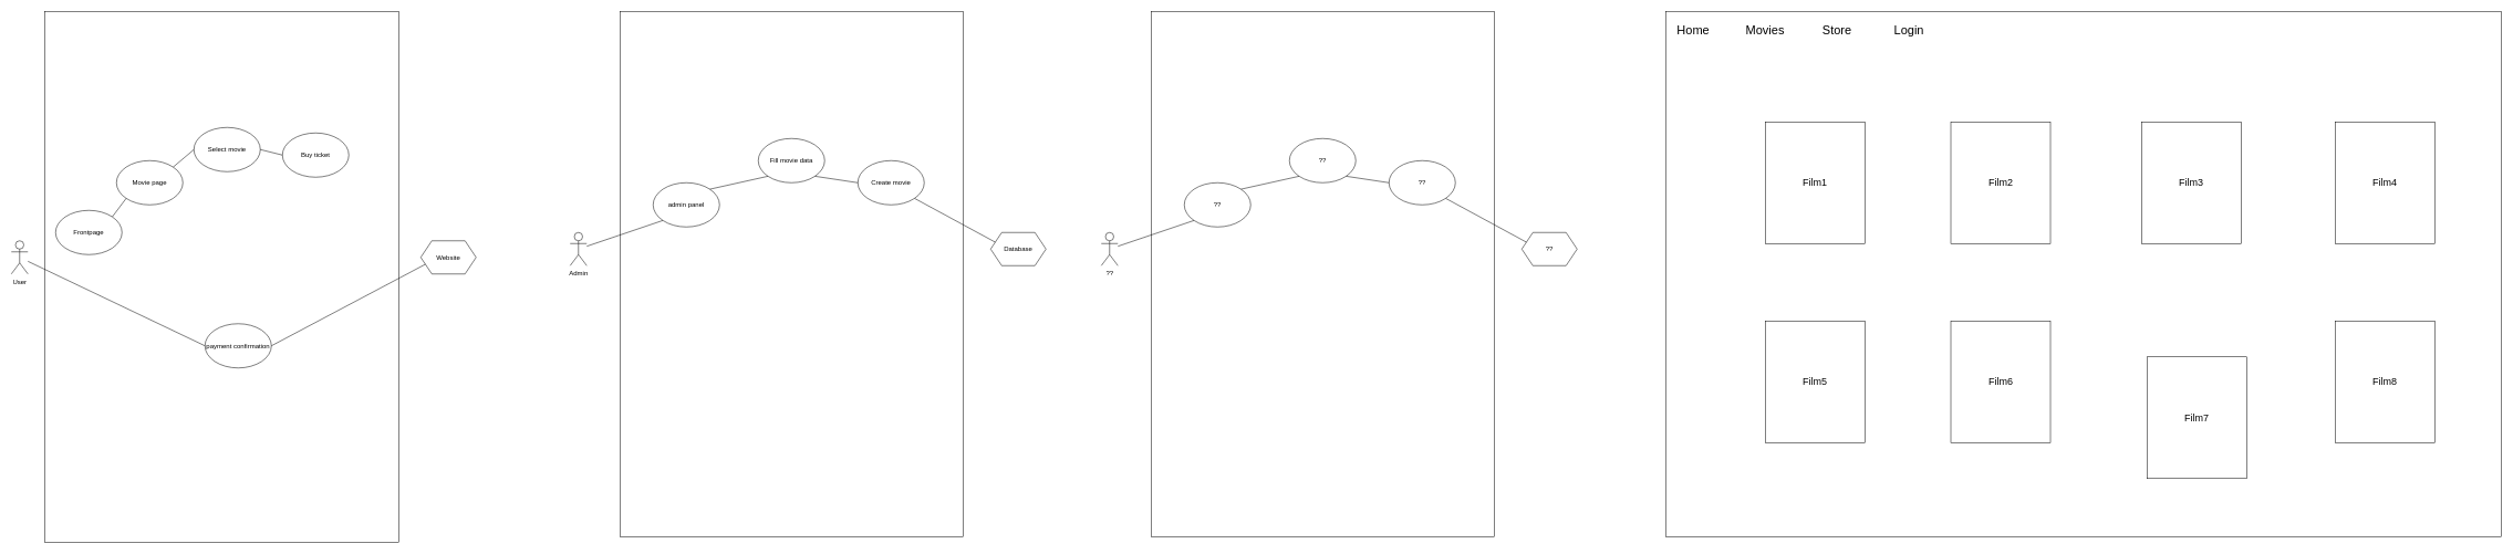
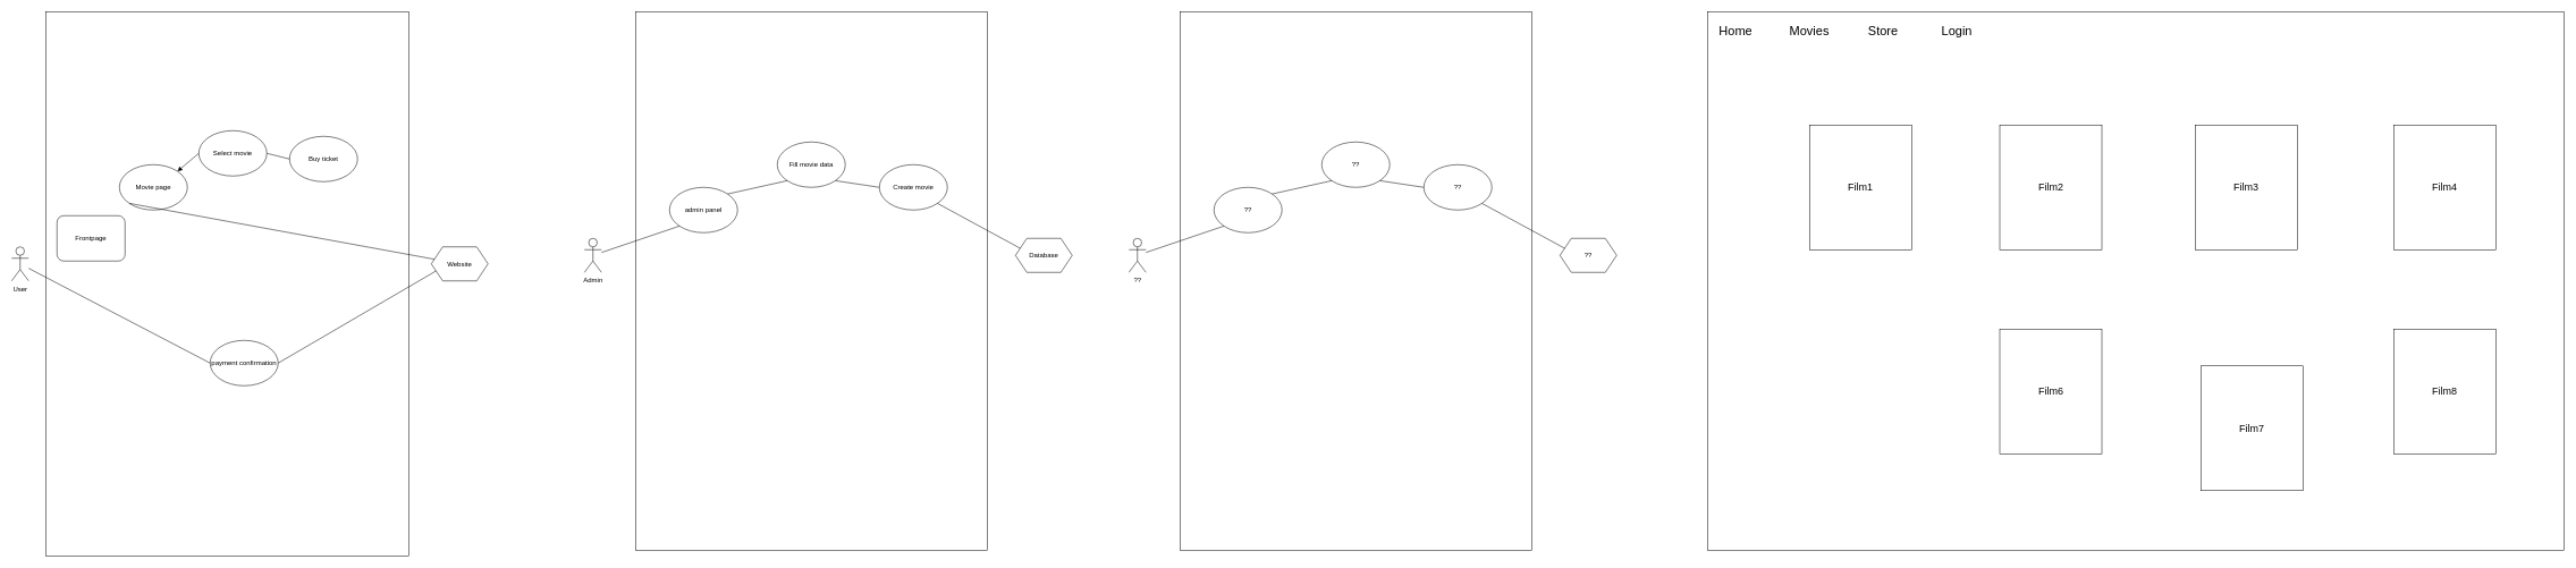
- <mxCell id="13" value="" style="endArrow=none;html=1;rounded=0;exitX=0;exitY=0.5;exitDx=0;exitDy=0;entryX=1;entryY=0;entryDx=0;entryDy=0;" edge="1" parent="1" source="8" target="7"><mxGeometry width="50" height="50" relative="1" as="geometry"><mxPoint x="450" y="410" as="sourcePoint" /><mxPoint x="390" y="410" as="targetPoint" /></mxGeometry></mxCell>
+ <mxCell id="13" value="" style="endArrow=block;html=1;rounded=0;exitX=0;exitY=0.5;exitDx=0;exitDy=0;entryX=1;entryY=0;entryDx=0;entryDy=0;" edge="1" parent="1" source="8" target="7"><mxGeometry width="50" height="50" relative="1" as="geometry"><mxPoint x="450" y="410" as="sourcePoint" /><mxPoint x="390" y="410" as="targetPoint" /></mxGeometry></mxCell>
- <mxCell id="12" value="" style="endArrow=none;html=1;rounded=0;exitX=0;exitY=1;exitDx=0;exitDy=0;entryX=1;entryY=0;entryDx=0;entryDy=0;" edge="1" parent="1" source="7" target="6"><mxGeometry width="50" height="50" relative="1" as="geometry"><mxPoint x="120" y="475" as="sourcePoint" /><mxPoint x="60" y="475" as="targetPoint" /></mxGeometry></mxCell>
+ <mxCell id="12" value="" style="endArrow=none;html=1;rounded=0;exitX=0;exitY=1;exitDx=0;exitDy=0;" edge="1" parent="1" source="7" target="5"><mxGeometry width="50" height="50" relative="1" as="geometry"><mxPoint x="120" y="475" as="sourcePoint" /><mxPoint x="60" y="475" as="targetPoint" /></mxGeometry></mxCell>
- <mxCell id="6" value="Frontpage" style="ellipse;whiteSpace=wrap;html=1;" vertex="1" parent="1"><mxGeometry x="100" y="380" width="120" height="80" as="geometry" /></mxCell>
+ <mxCell id="6" value="Frontpage" style="whiteSpace=wrap;html=1;rounded=1;" vertex="1" parent="1"><mxGeometry x="100" y="380" width="120" height="80" as="geometry" /></mxCell>
- <mxCell id="10" value="payment confirmation" style="ellipse;whiteSpace=wrap;html=1;" vertex="1" parent="1"><mxGeometry x="370" y="585" width="120" height="80" as="geometry" /></mxCell>
+ <mxCell id="10" value="payment confirmation" style="ellipse;whiteSpace=wrap;html=1;" vertex="1" parent="1"><mxGeometry x="370" y="600" width="120" height="80" as="geometry" /></mxCell>
- <mxCell id="44" value="&lt;font style=&quot;font-size: 18px;&quot;&gt;Film5&lt;/font&gt;" style="rounded=0;whiteSpace=wrap;html=1;" vertex="1" parent="1"><mxGeometry x="3190" y="580" width="180" height="220" as="geometry" /></mxCell>
